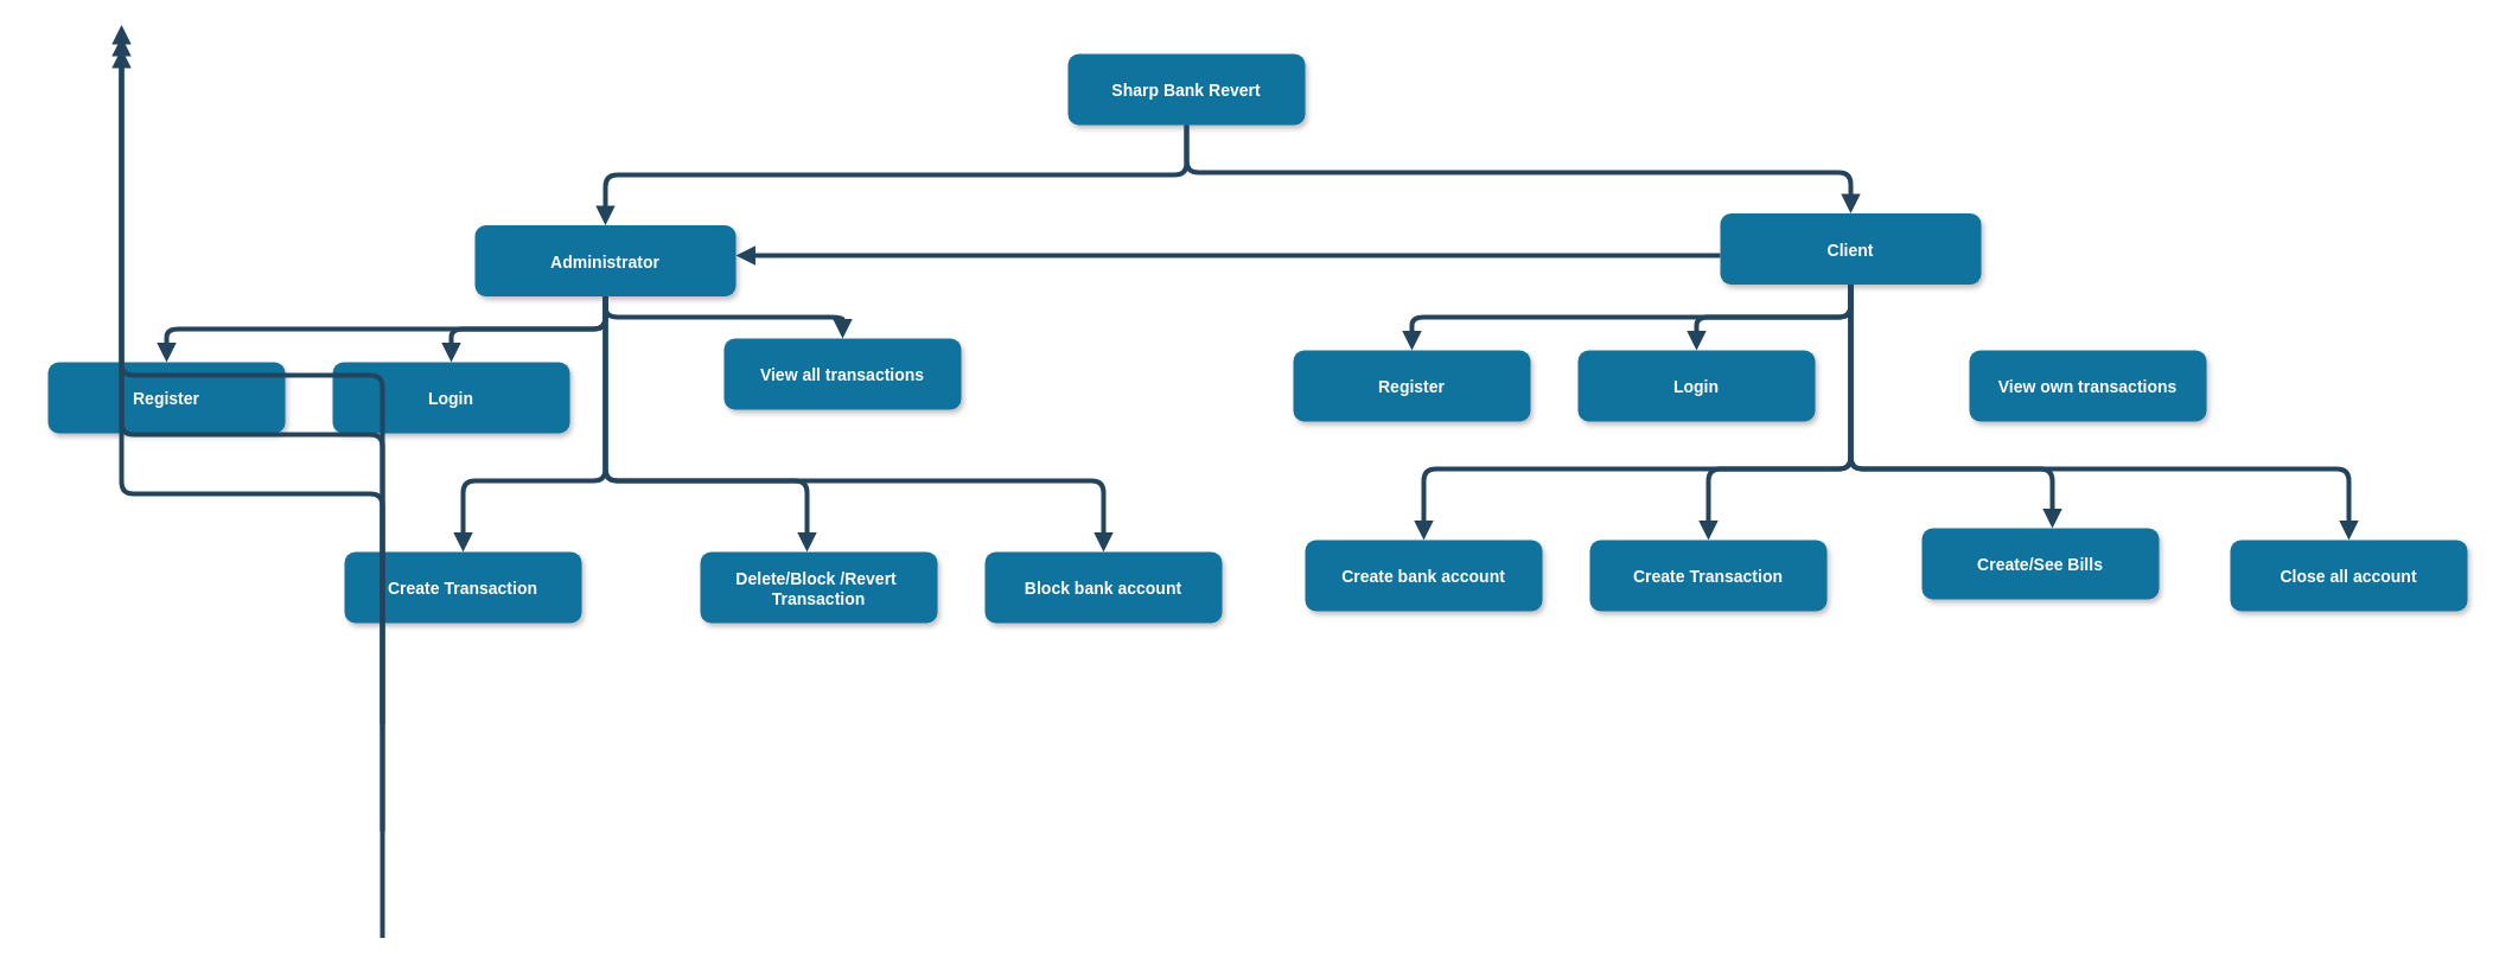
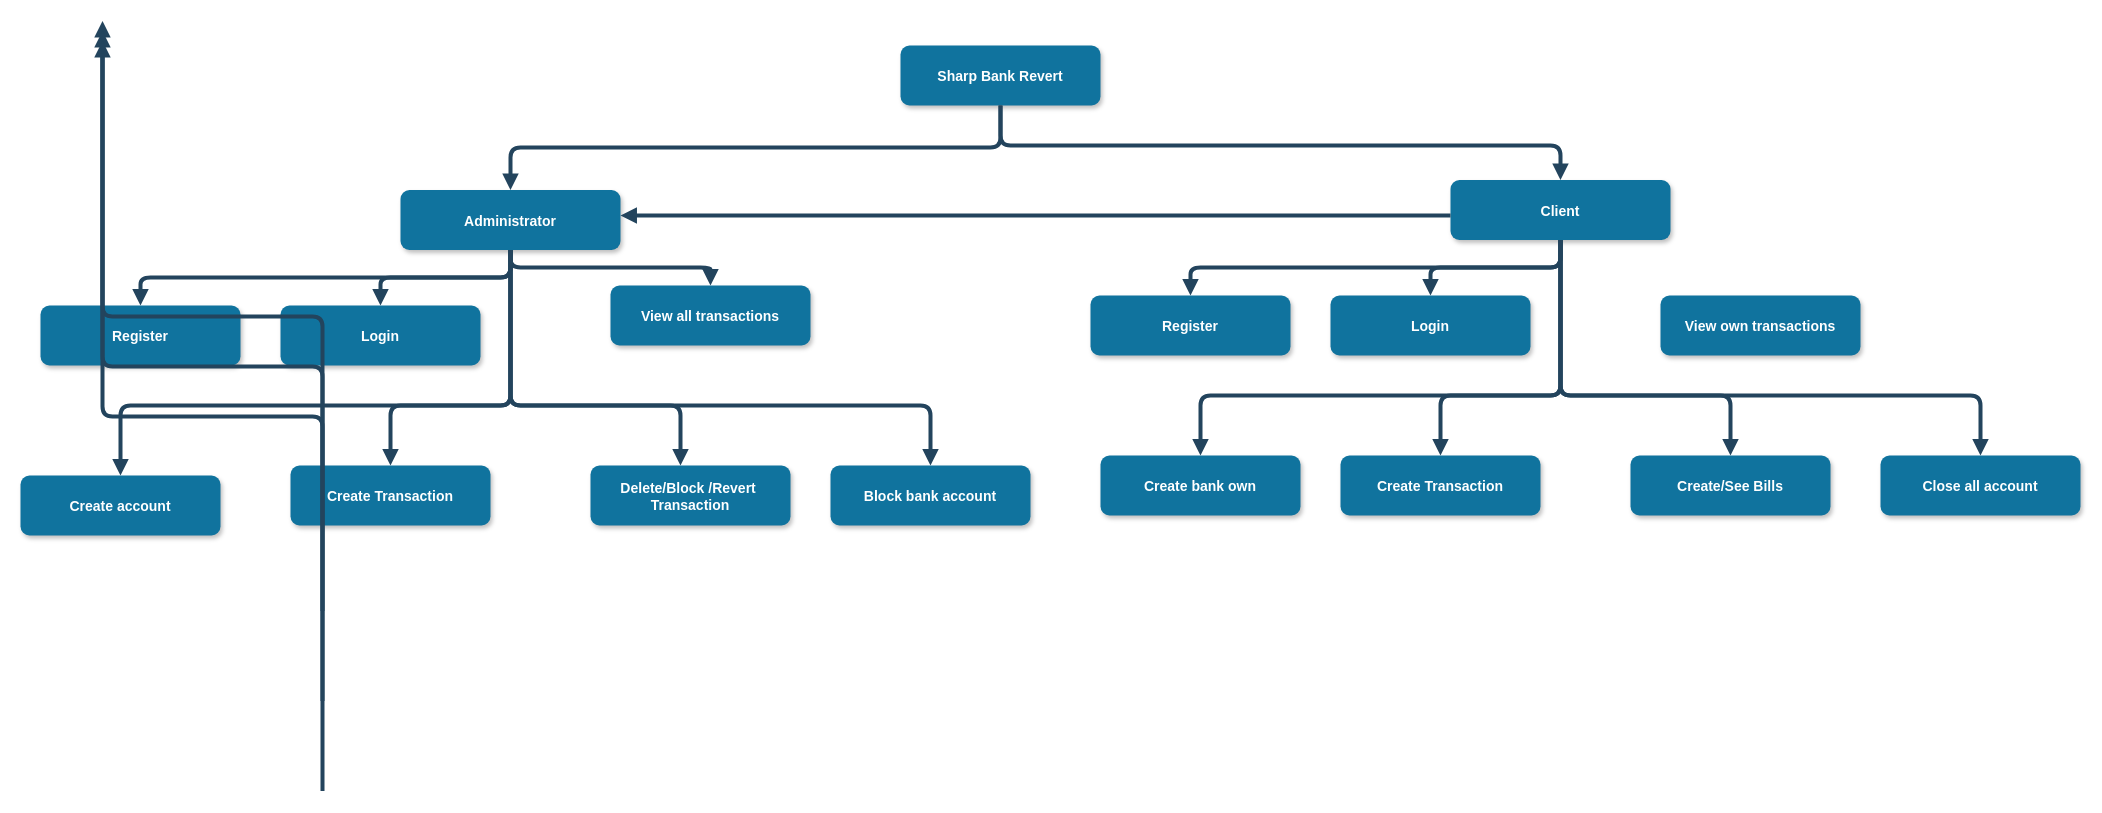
+ <mxCell id="15" value="" style="edgeStyle=elbowEdgeStyle;elbow=vertical;strokeWidth=4;endArrow=block;endFill=1;fontStyle=1;strokeColor=#23445D;" parent="1" source="3" target="7" edge="1"><mxGeometry x="-180" y="170" width="100" height="100" as="geometry"><mxPoint x="-240" y="115" as="sourcePoint" /><mxPoint x="-140" y="15" as="targetPoint" /><Array as="points"><mxPoint x="290" y="405" /></Array></mxGeometry></mxCell>
- <mxCell id="29" value="Create/See Bills" style="rounded=1;fillColor=#10739E;strokeColor=none;shadow=1;gradientColor=none;fontStyle=1;fontColor=#FFFFFF;fontSize=14;" vertex="1" parent="1"><mxGeometry x="1620" y="445" width="200" height="60" as="geometry" /></mxCell>
+ <mxCell id="29" value="Create/See Bills" style="rounded=1;fillColor=#10739E;strokeColor=none;shadow=1;gradientColor=none;fontStyle=1;fontColor=#FFFFFF;fontSize=14;" vertex="1" parent="1"><mxGeometry x="1630" y="455" width="200" height="60" as="geometry" /></mxCell>
- <mxCell id="27" value="Create bank account" style="rounded=1;fillColor=#10739E;strokeColor=none;shadow=1;gradientColor=none;fontStyle=1;fontColor=#FFFFFF;fontSize=14;" vertex="1" parent="1"><mxGeometry x="1100" y="455" width="200" height="60" as="geometry" /></mxCell>
+ <mxCell id="27" value="Create bank own" style="rounded=1;fillColor=#10739E;strokeColor=none;shadow=1;gradientColor=none;fontStyle=1;fontColor=#FFFFFF;fontSize=14;" vertex="1" parent="1"><mxGeometry x="1100" y="455" width="200" height="60" as="geometry" /></mxCell>
+ <mxCell id="7" value="Create account" style="rounded=1;fillColor=#10739E;strokeColor=none;shadow=1;gradientColor=none;fontStyle=1;fontColor=#FFFFFF;fontSize=14;" parent="1" vertex="1"><mxGeometry x="20" y="475" width="200" height="60" as="geometry" /></mxCell>
